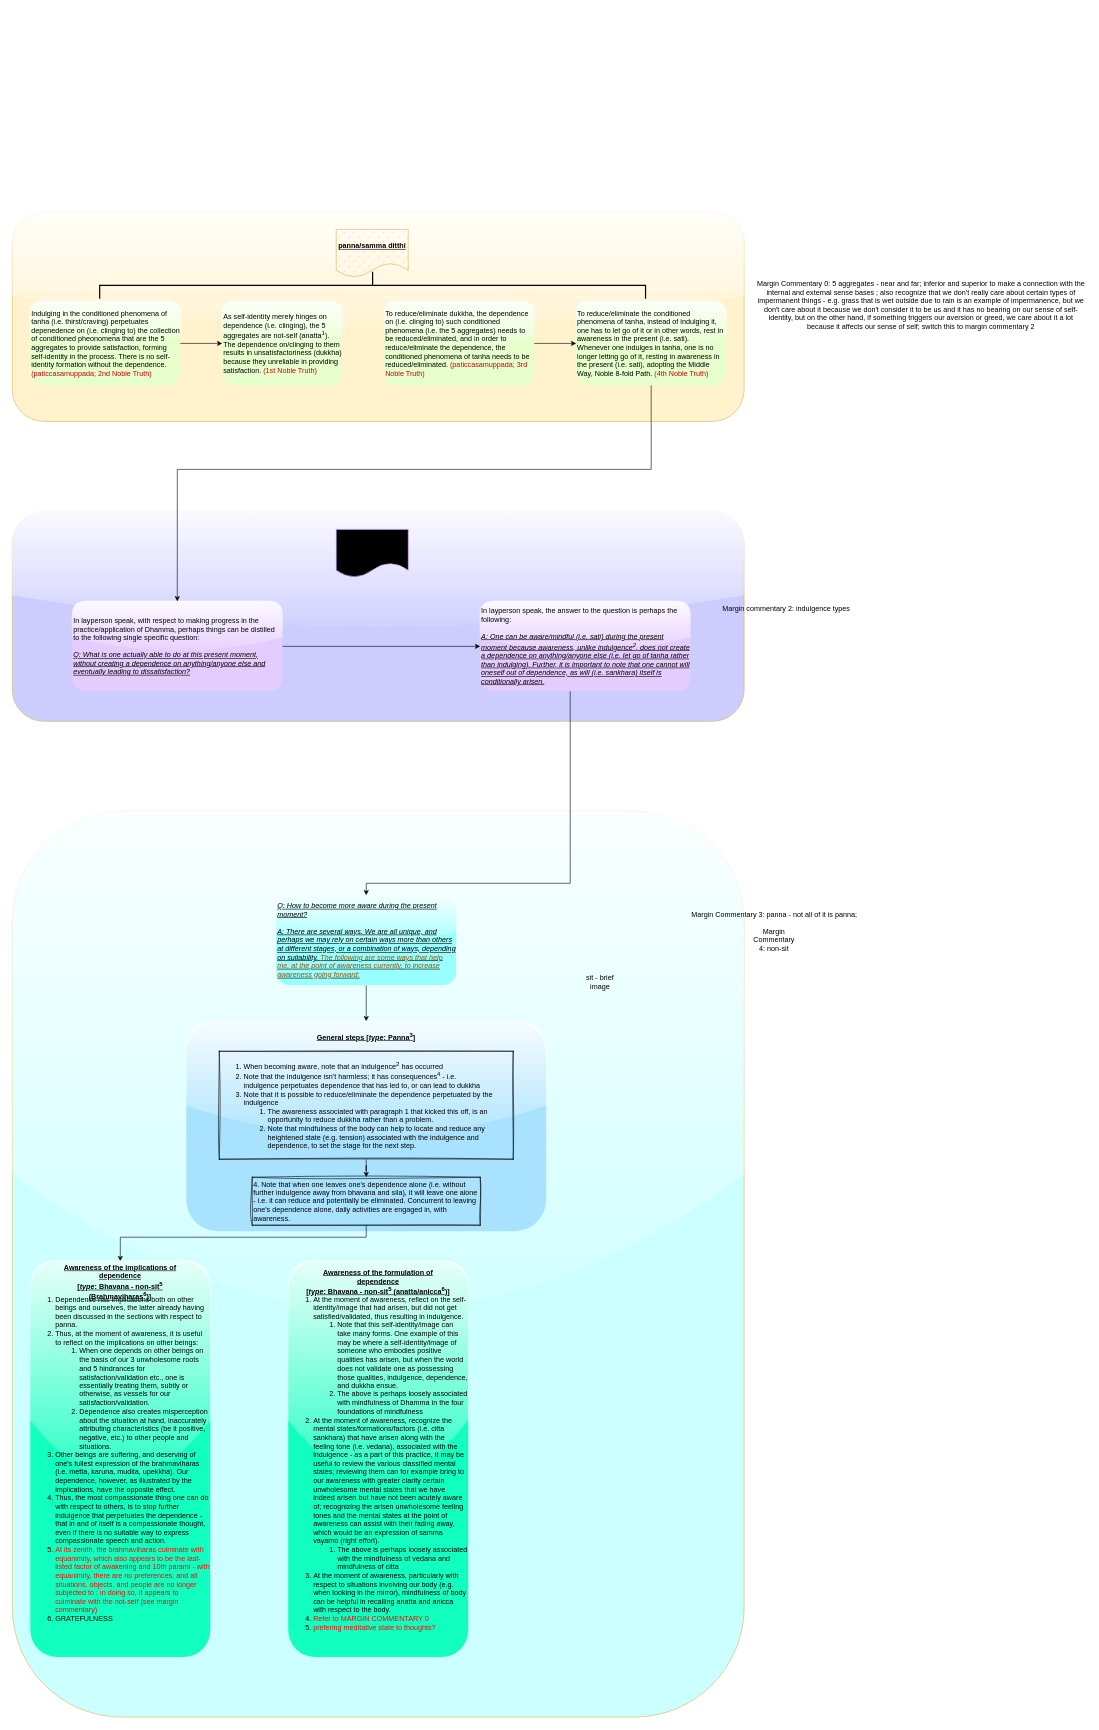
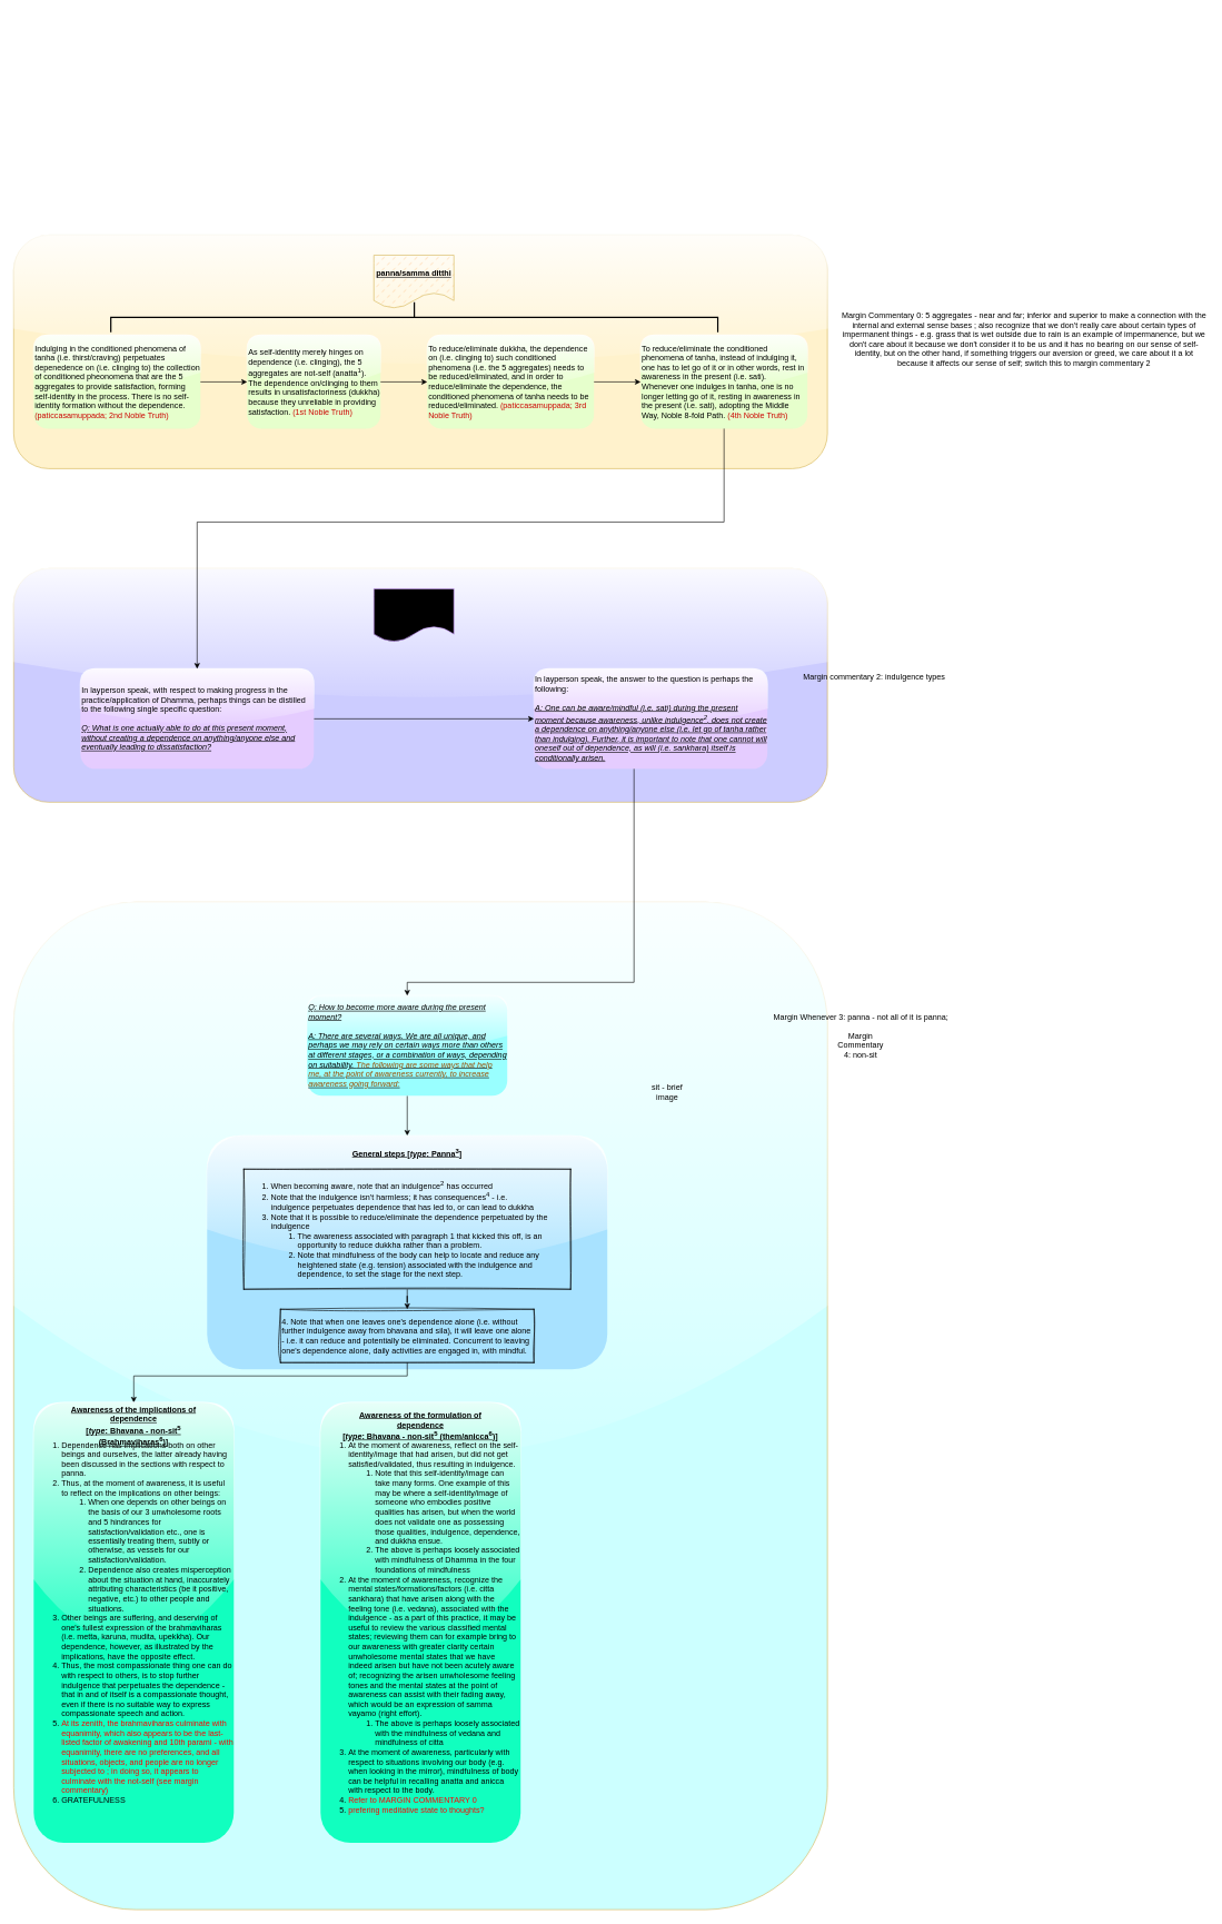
+ <mxCell id="8" value="" style="edgeStyle=orthogonalEdgeStyle;rounded=0;orthogonalLoop=1;jettySize=auto;html=1;" edge="1" parent="3" source="4" target="5"><mxGeometry relative="1" as="geometry" /></mxCell>
- <mxCell id="23" value="Margin Commentary 3: panna - not all of it is panna; " style="text;html=1;align=center;verticalAlign=middle;resizable=0;points=[];autosize=1;strokeColor=none;fillColor=none;" vertex="1" parent="1"><mxGeometry x="1140" y="1510" width="300" height="30" as="geometry" /></mxCell>
+ <mxCell id="23" value="Margin Whenever 3: panna - not all of it is panna; " style="text;html=1;align=center;verticalAlign=middle;resizable=0;points=[];autosize=1;strokeColor=none;fillColor=none;" vertex="1" parent="1"><mxGeometry x="1140" y="1510" width="300" height="30" as="geometry" /></mxCell>
- <mxCell id="27" value="&lt;div align=&quot;left&quot;&gt;4. Note that when one leaves one's dependence alone (i.e. without further indulgence away from bhavana and sila), it will leave one alone - i.e. it can reduce and potentially be eliminated. Concurrent to leaving one's dependence alone, daily activities are engaged in, with awareness.&lt;/div&gt;" style="rounded=0;whiteSpace=wrap;html=1;align=left;fillColor=none;sketch=1;curveFitting=1;jiggle=2;" vertex="1" parent="24"><mxGeometry x="110" y="260" width="380" height="80" as="geometry" /></mxCell>
+ <mxCell id="27" value="&lt;div align=&quot;left&quot;&gt;4. Note that when one leaves one's dependence alone (i.e. without further indulgence away from bhavana and sila), it will leave one alone - i.e. it can reduce and potentially be eliminated. Concurrent to leaving one's dependence alone, daily activities are engaged in, with mindful.&lt;/div&gt;" style="rounded=0;whiteSpace=wrap;html=1;align=left;fillColor=none;sketch=1;curveFitting=1;jiggle=2;" vertex="1" parent="24"><mxGeometry x="110" y="260" width="380" height="80" as="geometry" /></mxCell>
- <mxCell id="37" value="&lt;div align=&quot;center&quot;&gt;&lt;b&gt;&lt;u&gt;Awareness of the formulation of dependence&lt;/u&gt;&lt;/b&gt;&lt;/div&gt;&lt;div align=&quot;center&quot;&gt;&lt;b&gt;&lt;u&gt;[&lt;i&gt;type&lt;/i&gt;: Bhavana - non-sit&lt;sup&gt;5&lt;/sup&gt; (anatta/anicca&lt;sup&gt;6&lt;/sup&gt;)]&lt;/u&gt;&lt;/b&gt;&lt;/div&gt;" style="text;html=1;align=center;verticalAlign=middle;whiteSpace=wrap;rounded=0;" vertex="1" parent="35"><mxGeometry x="25" width="250" height="70" as="geometry" /></mxCell>
+ <mxCell id="37" value="&lt;div align=&quot;center&quot;&gt;&lt;b&gt;&lt;u&gt;Awareness of the formulation of dependence&lt;/u&gt;&lt;/b&gt;&lt;/div&gt;&lt;div align=&quot;center&quot;&gt;&lt;b&gt;&lt;u&gt;[&lt;i&gt;type&lt;/i&gt;: Bhavana - non-sit&lt;sup&gt;5&lt;/sup&gt; (them/anicca&lt;sup&gt;6&lt;/sup&gt;)]&lt;/u&gt;&lt;/b&gt;&lt;/div&gt;" style="text;html=1;align=center;verticalAlign=middle;whiteSpace=wrap;rounded=0;" vertex="1" parent="35"><mxGeometry x="25" width="250" height="70" as="geometry" /></mxCell>
